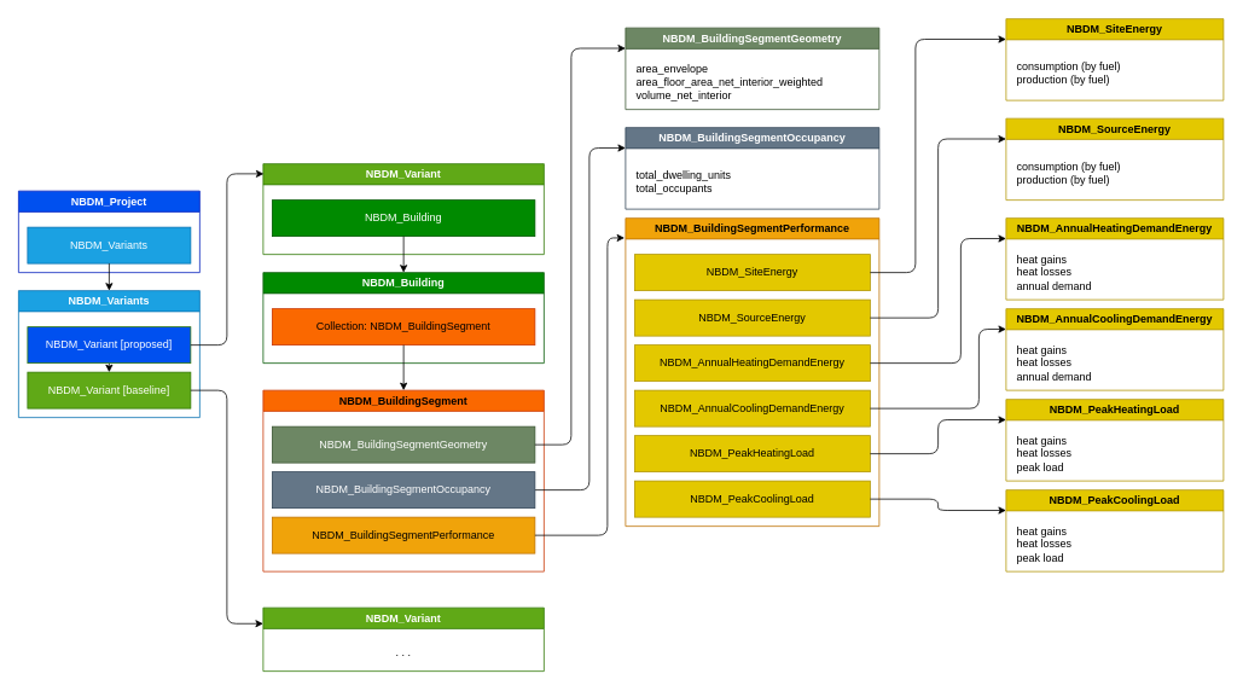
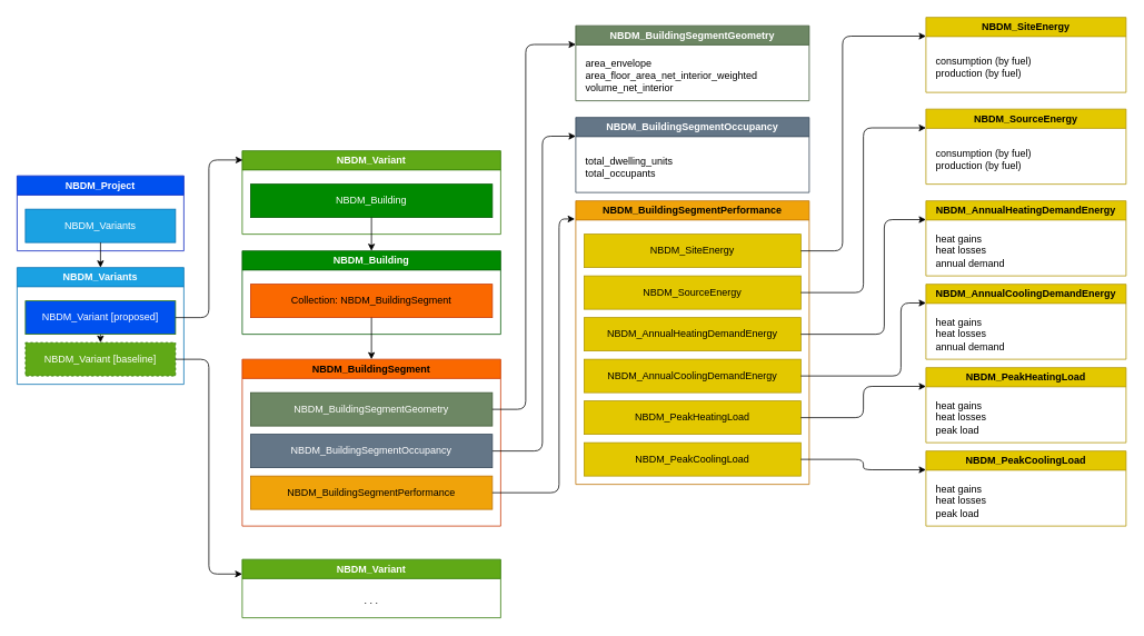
- <mxCell id="5" value="NBDM_Variant [baseline]" style="rounded=0;whiteSpace=wrap;html=1;fillColor=#60a917;fontColor=#ffffff;strokeColor=#2D7600;" vertex="1" parent="4"><mxGeometry x="10" y="90" width="180" height="40" as="geometry" /></mxCell>
+ <mxCell id="5" value="NBDM_Variant [baseline]" style="rounded=0;whiteSpace=wrap;html=1;fillColor=#60a917;fontColor=#ffffff;strokeColor=#2D7600;dashed=1;" vertex="1" parent="4"><mxGeometry x="10" y="90" width="180" height="40" as="geometry" /></mxCell>
